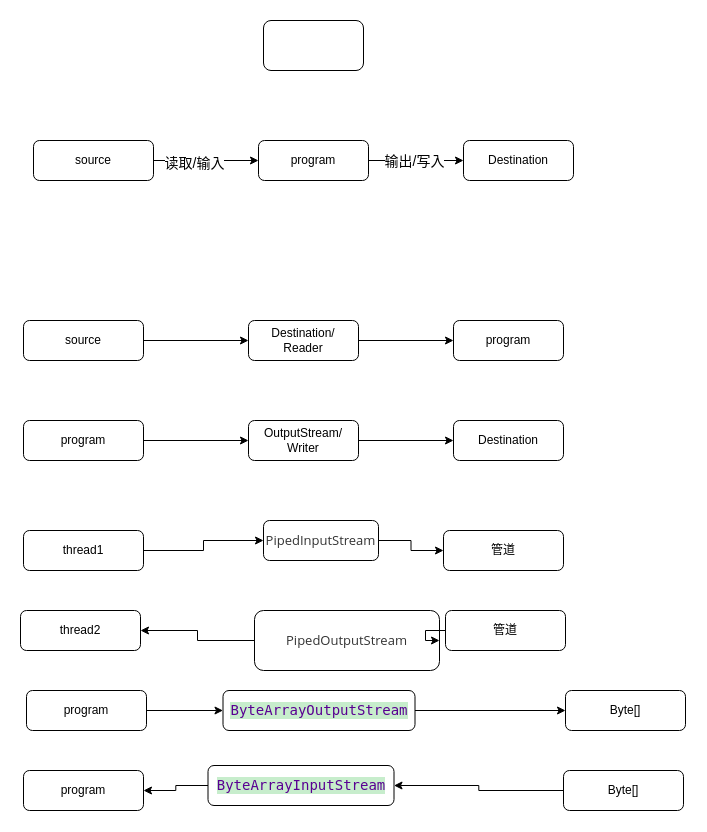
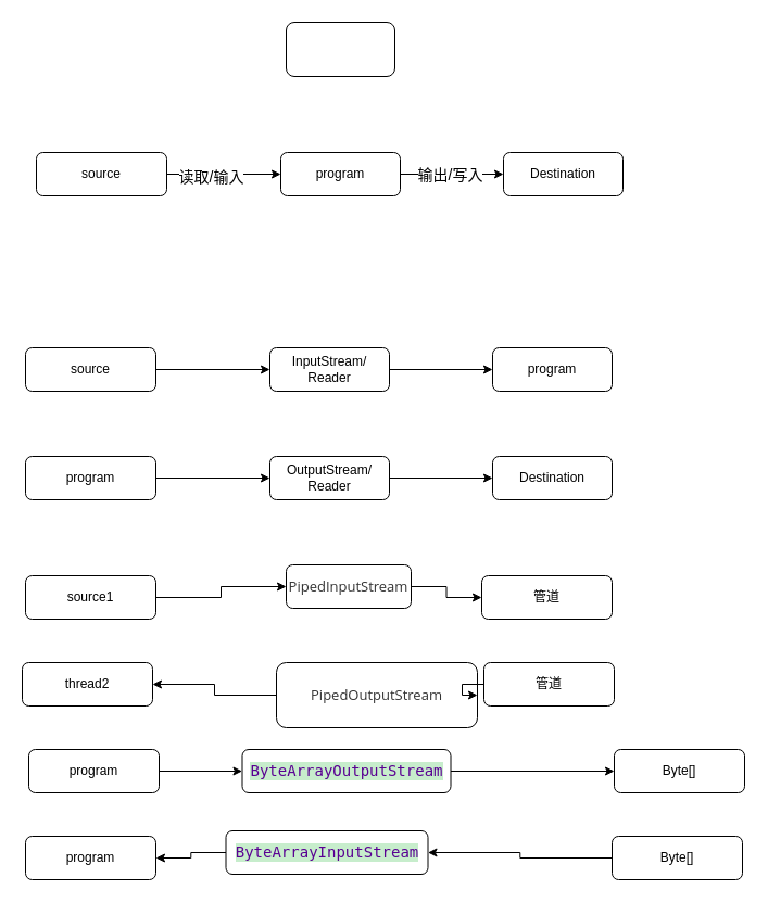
- <mxCell id="14" value="Destination/&lt;br&gt;Reader" style="rounded=1;whiteSpace=wrap;html=1;" parent="1" vertex="1"><mxGeometry x="248" y="320" width="110" height="40" as="geometry" /></mxCell>
+ <mxCell id="14" value="InputStream/&lt;br&gt;Reader" style="rounded=1;whiteSpace=wrap;html=1;" parent="1" vertex="1"><mxGeometry x="248" y="320" width="110" height="40" as="geometry" /></mxCell>
- <mxCell id="20" value="OutputStream/&lt;br&gt;Writer" style="rounded=1;whiteSpace=wrap;html=1;" parent="1" vertex="1"><mxGeometry x="248" y="420" width="110" height="40" as="geometry" /></mxCell>
+ <mxCell id="20" value="OutputStream/&lt;br&gt;Reader" style="rounded=1;whiteSpace=wrap;html=1;" parent="1" vertex="1"><mxGeometry x="248" y="420" width="110" height="40" as="geometry" /></mxCell>
- <mxCell id="24" value="thread1" style="rounded=1;whiteSpace=wrap;html=1;" parent="1" vertex="1"><mxGeometry x="23" y="530" width="120" height="40" as="geometry" /></mxCell>
+ <mxCell id="24" value="source1" style="rounded=1;whiteSpace=wrap;html=1;" parent="1" vertex="1"><mxGeometry x="23" y="530" width="120" height="40" as="geometry" /></mxCell>
